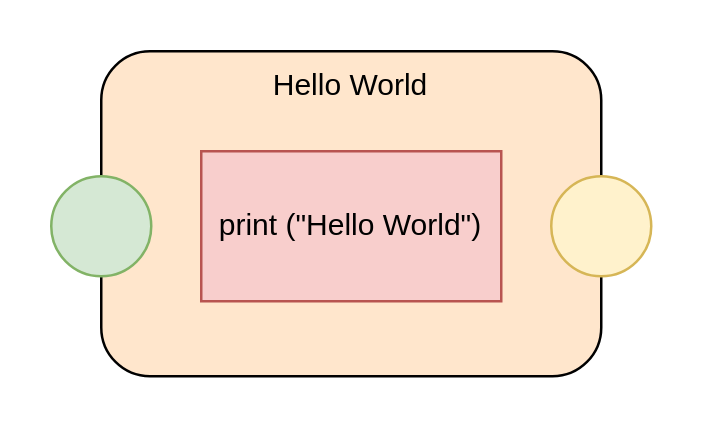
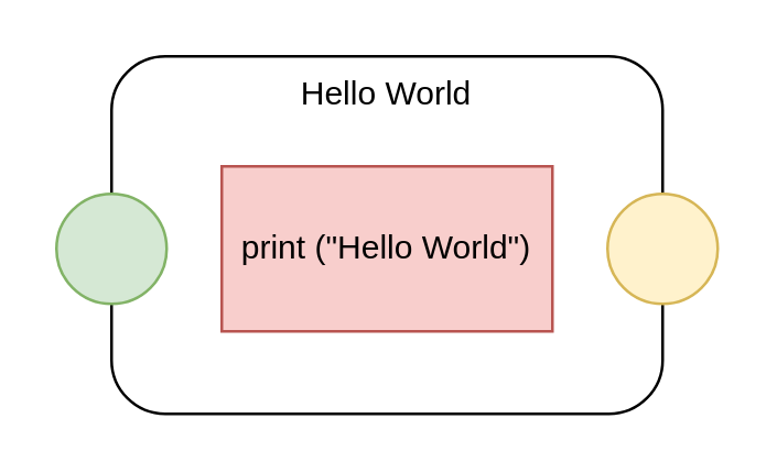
- <mxCell id="2" value="Hello World" style="rounded=1;whiteSpace=wrap;html=1;verticalAlign=top;fillColor=#ffe6cc;" parent="1" vertex="1"><mxGeometry x="40" y="20" width="200" height="130" as="geometry" /></mxCell>
+ <mxCell id="2" value="Hello World" style="rounded=1;whiteSpace=wrap;html=1;verticalAlign=top;" parent="1" vertex="1"><mxGeometry x="40" y="20" width="200" height="130" as="geometry" /></mxCell>
